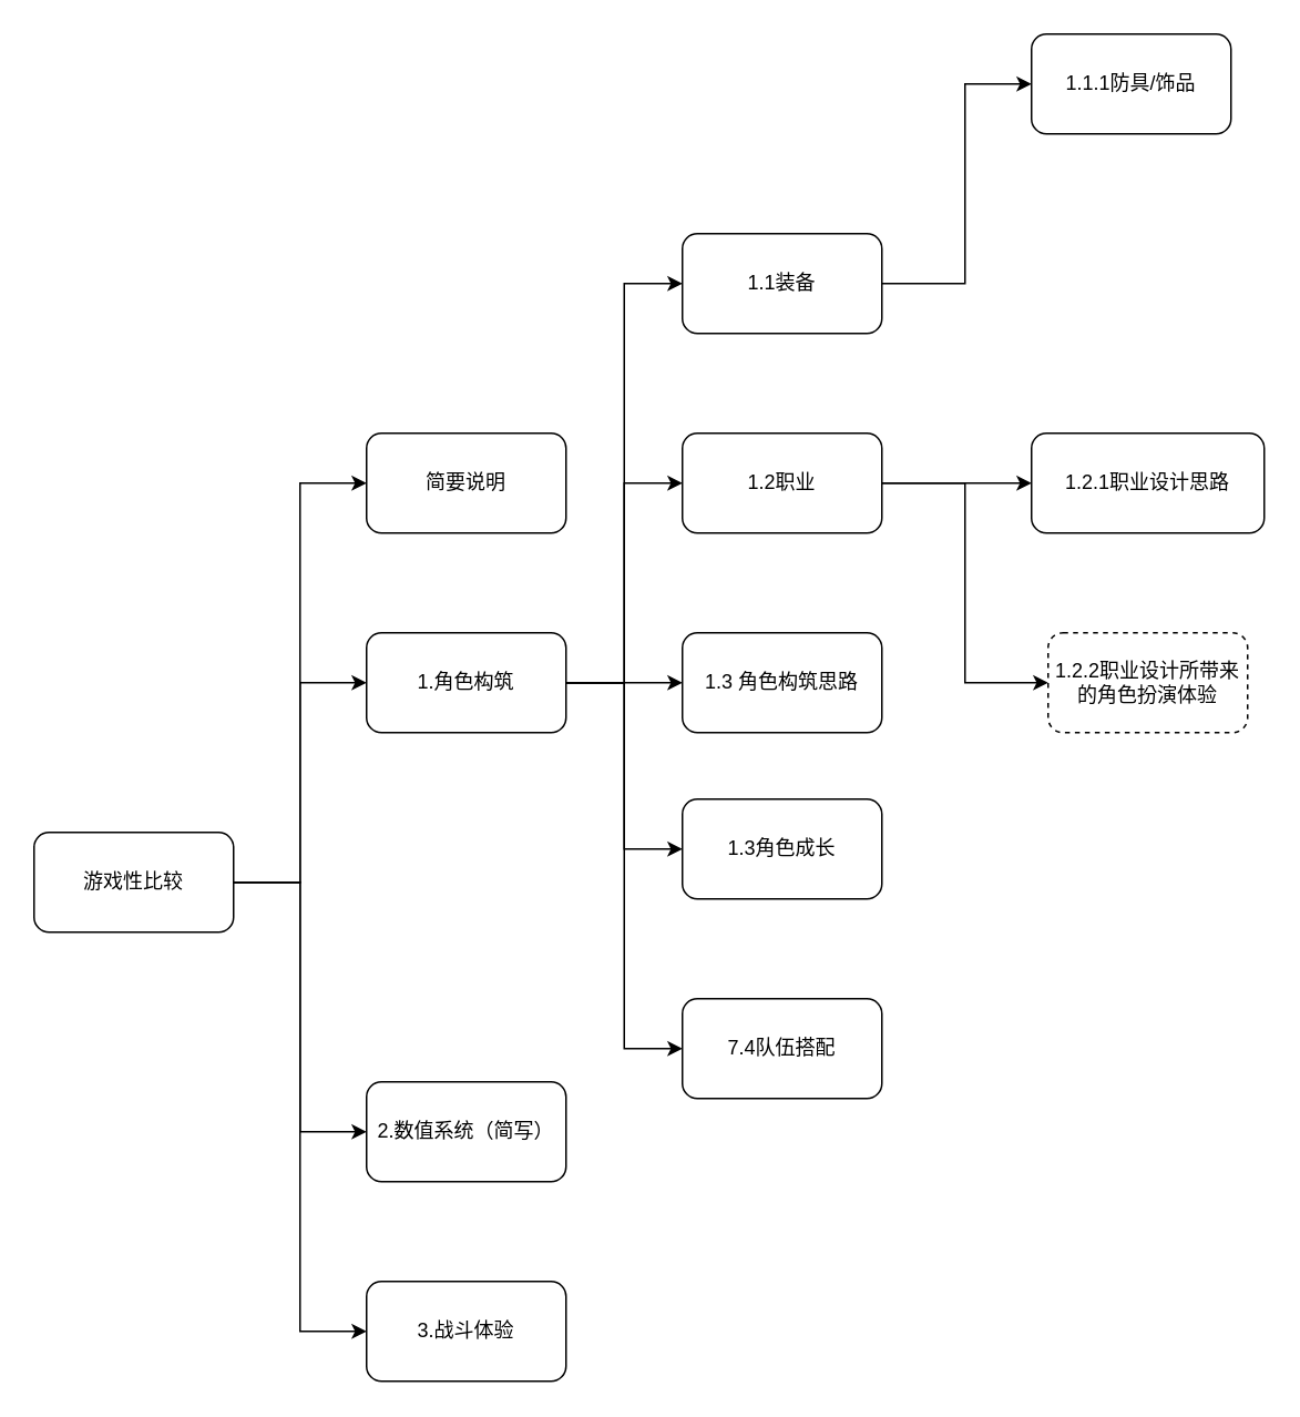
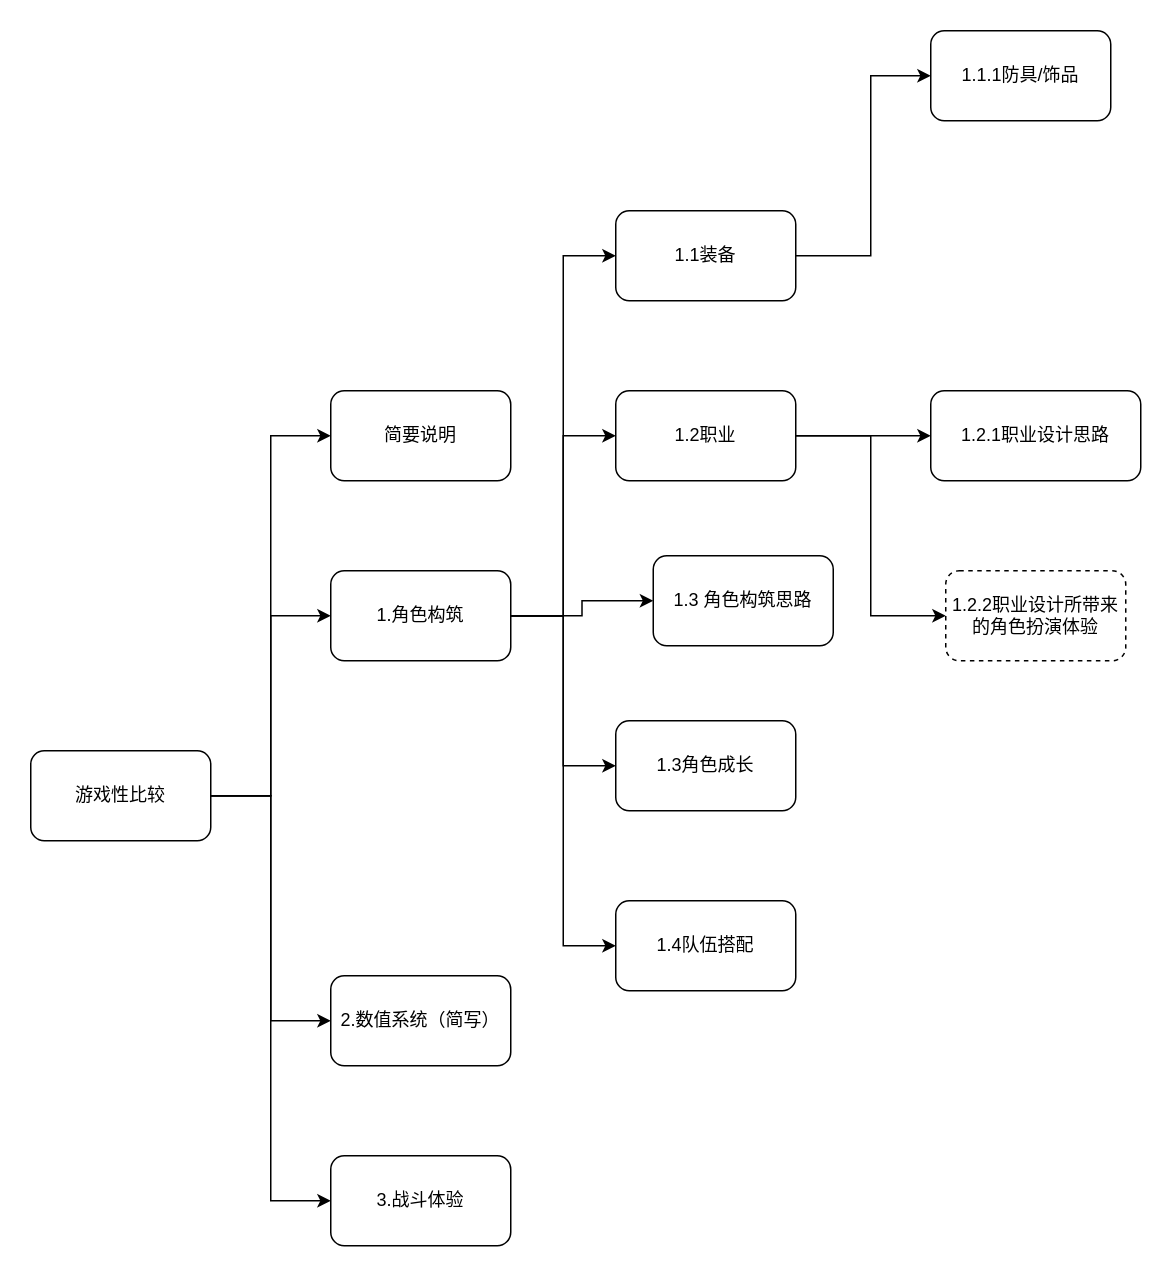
- <mxCell id="26" value="1.3 角色构筑思路" style="rounded=1;whiteSpace=wrap;html=1;" vertex="1" parent="1"><mxGeometry x="410" y="380" width="120" height="60" as="geometry" /></mxCell>
+ <mxCell id="26" value="1.3 角色构筑思路" style="rounded=1;whiteSpace=wrap;html=1;" vertex="1" parent="1"><mxGeometry x="435" y="370" width="120" height="60" as="geometry" /></mxCell>
- <mxCell id="24" value="7.4队伍搭配" style="rounded=1;whiteSpace=wrap;html=1;" vertex="1" parent="1"><mxGeometry x="410" y="600" width="120" height="60" as="geometry" /></mxCell>
+ <mxCell id="24" value="1.4队伍搭配" style="rounded=1;whiteSpace=wrap;html=1;" vertex="1" parent="1"><mxGeometry x="410" y="600" width="120" height="60" as="geometry" /></mxCell>
